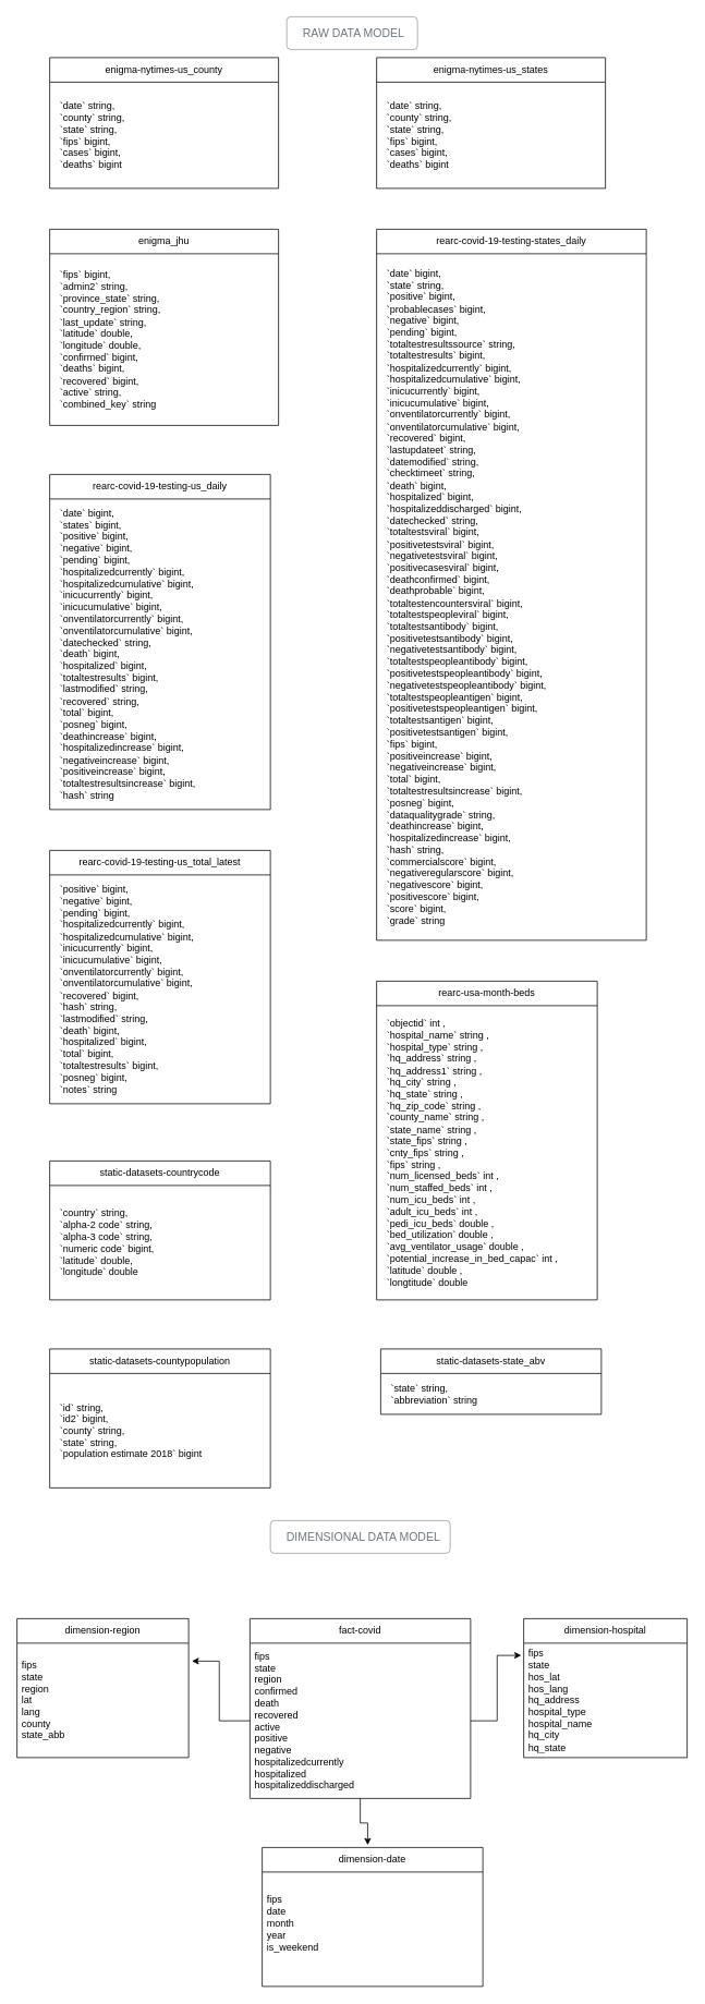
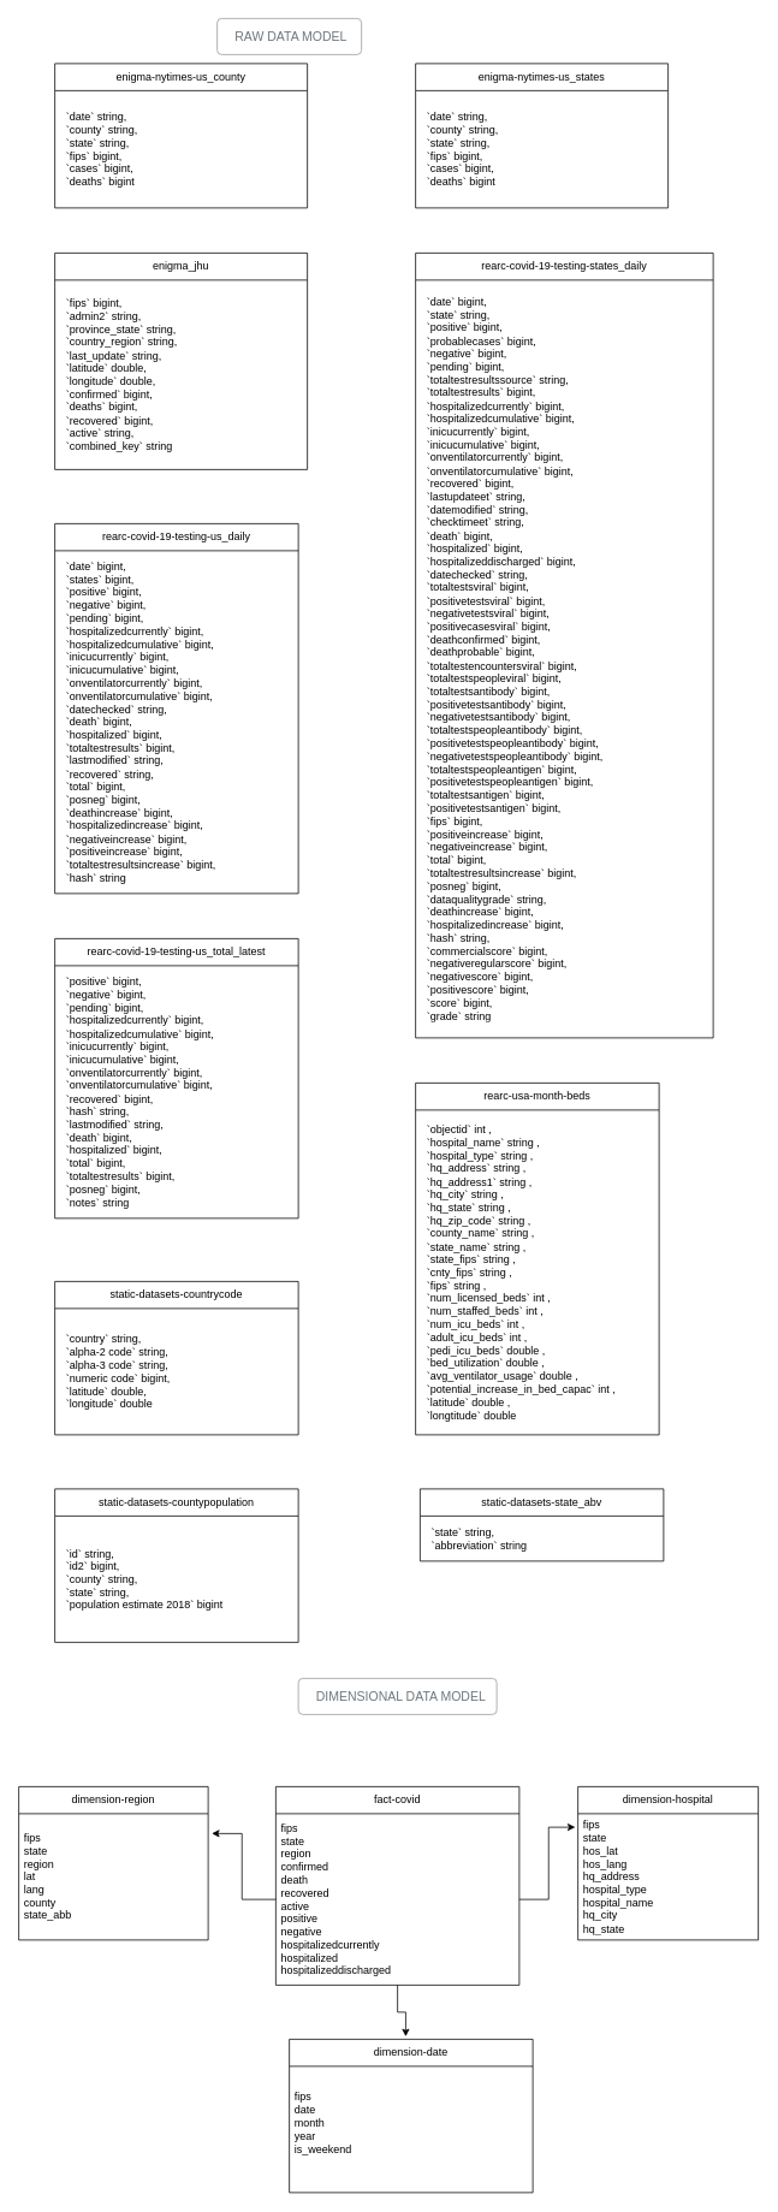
- <mxCell id="22" value="RAW DATA MODEL" style="html=1;shadow=0;dashed=0;shape=mxgraph.bootstrap.rrect;rSize=5;strokeColor=#999999;strokeWidth=1;fillColor=#FFFFFF;fontColor=#6C767D;whiteSpace=wrap;align=left;verticalAlign=middle;spacingLeft=10;fontSize=14;spacing=10;" vertex="1" parent="1"><mxGeometry x="350" width="160" height="40" as="geometry" y="20" /></mxCell>
+ <mxCell id="22" value="RAW DATA MODEL" style="html=1;shadow=0;dashed=0;shape=mxgraph.bootstrap.rrect;rSize=5;strokeColor=#999999;strokeWidth=1;fillColor=#FFFFFF;fontColor=#6C767D;whiteSpace=wrap;align=left;verticalAlign=middle;spacingLeft=10;fontSize=14;spacing=10;" vertex="1" parent="1"><mxGeometry x="240" y="20" width="160" height="40" as="geometry" /></mxCell>
